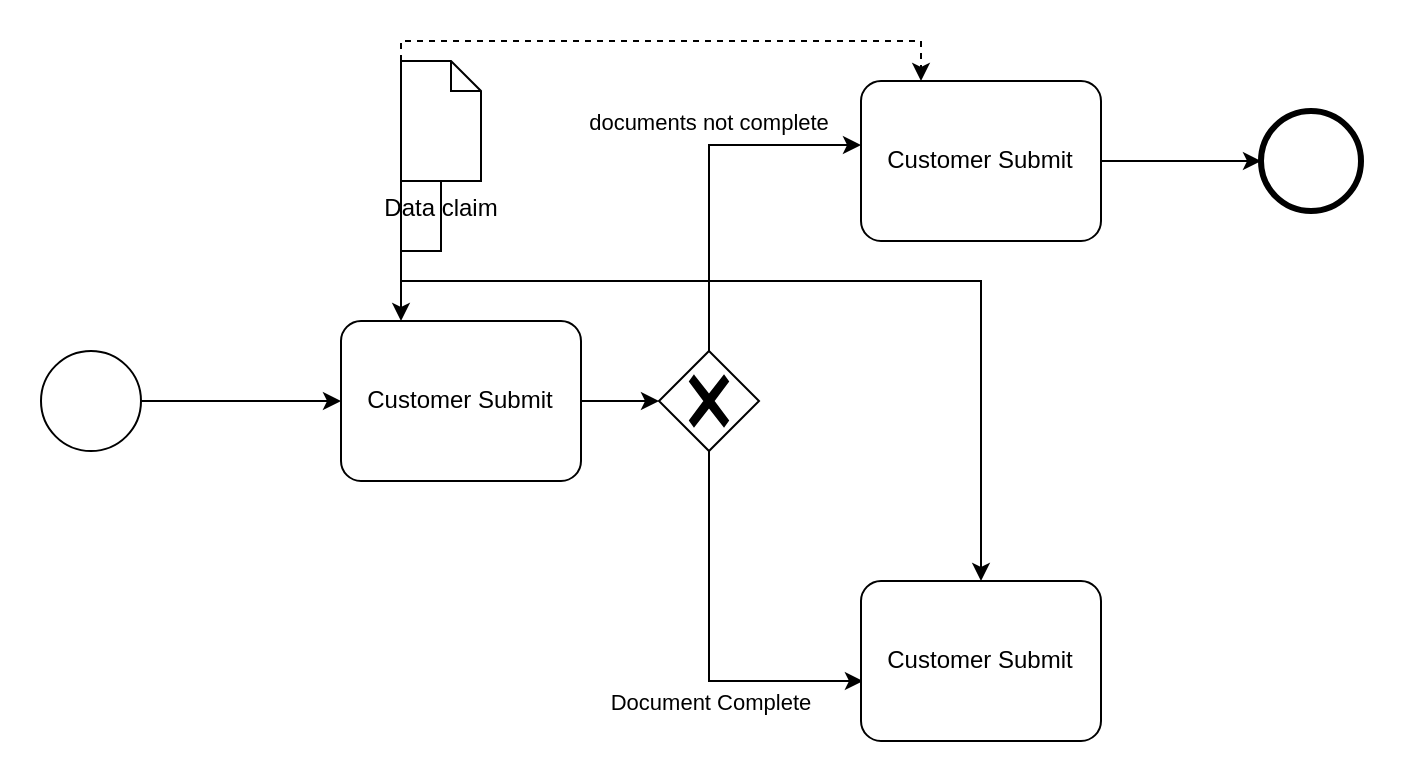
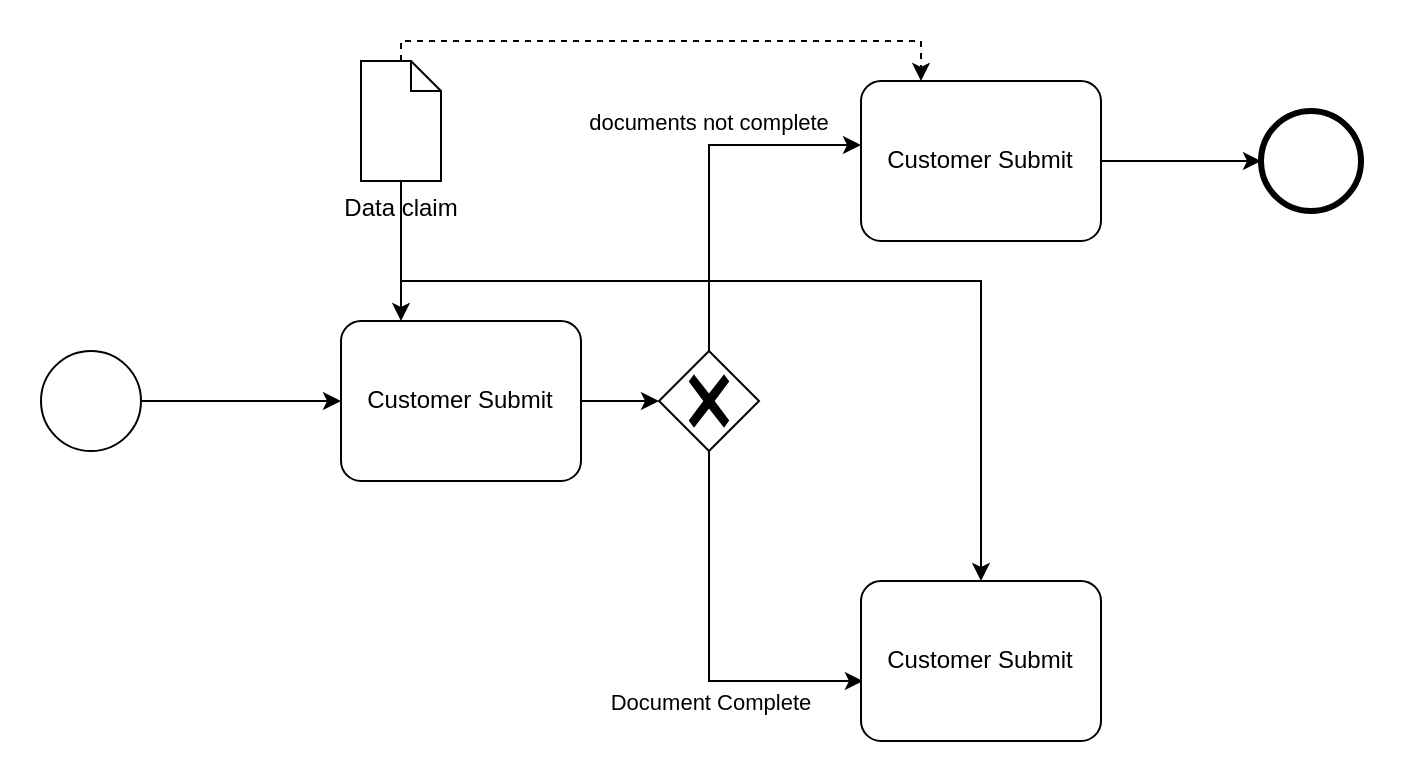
- <mxCell id="9" value="Data claim" style="shape=mxgraph.bpmn.data;labelPosition=center;verticalLabelPosition=bottom;align=center;verticalAlign=top;size=15;html=1;" vertex="1" parent="1"><mxGeometry x="200" y="30" width="40" height="60" as="geometry" /></mxCell>
+ <mxCell id="9" value="Data claim" style="shape=mxgraph.bpmn.data;labelPosition=center;verticalLabelPosition=bottom;align=center;verticalAlign=top;size=15;html=1;" vertex="1" parent="1"><mxGeometry x="180" y="30" width="40" height="60" as="geometry" /></mxCell>
